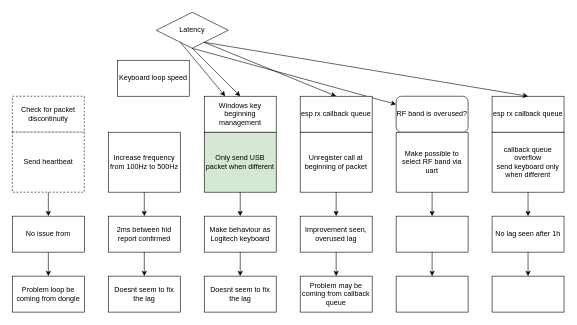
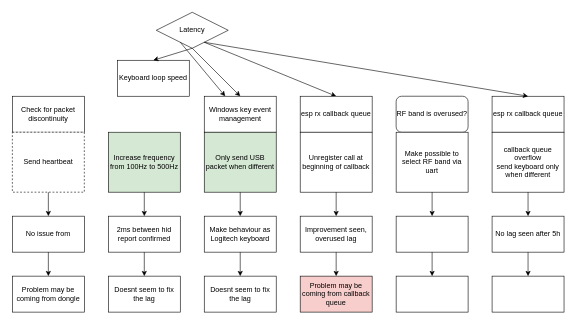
- <mxCell id="8" value="" style="endArrow=classic;html=1;rounded=0;exitX=0.5;exitY=1;exitDx=0;exitDy=0;" parent="1" source="2" target="31" edge="1"><mxGeometry width="50" height="50" relative="1" as="geometry"><mxPoint x="300" y="90" as="sourcePoint" /><mxPoint x="90" y="170" as="targetPoint" /></mxGeometry></mxCell>
+ <mxCell id="8" value="" style="endArrow=classic;html=1;rounded=0;exitX=0.5;exitY=1;exitDx=0;exitDy=0;entryX=0.5;entryY=0;entryDx=0;entryDy=0;" parent="1" source="2" target="4" edge="1"><mxGeometry width="50" height="50" relative="1" as="geometry"><mxPoint x="300" y="90" as="sourcePoint" /><mxPoint x="90" y="170" as="targetPoint" /></mxGeometry></mxCell>
- <mxCell id="3" value="Check for packet discontinuity" style="rounded=0;whiteSpace=wrap;html=1;dashed=1;" parent="1" vertex="1"><mxGeometry x="20" y="160" width="120" height="60" as="geometry" /></mxCell>
+ <mxCell id="3" value="Check for packet discontinuity" style="rounded=0;whiteSpace=wrap;html=1;" parent="1" vertex="1"><mxGeometry x="20" y="160" width="120" height="60" as="geometry" /></mxCell>
- <mxCell id="25" value="Windows key beginning management" style="rounded=0;whiteSpace=wrap;html=1;" parent="1" vertex="1"><mxGeometry x="340" y="160" width="120" height="60" as="geometry" /></mxCell>
+ <mxCell id="25" value="Windows key event management" style="rounded=0;whiteSpace=wrap;html=1;" parent="1" vertex="1"><mxGeometry x="340" y="160" width="120" height="60" as="geometry" /></mxCell>
- <mxCell id="5" value="Increase frequency from 100Hz to 500Hz" style="rounded=0;whiteSpace=wrap;html=1;" parent="1" vertex="1"><mxGeometry x="180" y="220" width="120" height="100" as="geometry" /></mxCell>
+ <mxCell id="5" value="Increase frequency from 100Hz to 500Hz" style="rounded=0;whiteSpace=wrap;html=1;fillColor=#d5e8d4;" parent="1" vertex="1"><mxGeometry x="180" y="220" width="120" height="100" as="geometry" /></mxCell>
- <mxCell id="20" value="Unregister call at beginning of packet" style="rounded=0;whiteSpace=wrap;html=1;" parent="1" vertex="1"><mxGeometry x="500" y="220" width="120" height="100" as="geometry" /></mxCell>
+ <mxCell id="20" value="Unregister call at beginning of callback" style="rounded=0;whiteSpace=wrap;html=1;" parent="1" vertex="1"><mxGeometry x="500" y="220" width="120" height="100" as="geometry" /></mxCell>
- <mxCell id="39" value="No lag seen after 1h" style="rounded=0;whiteSpace=wrap;html=1;" parent="1" vertex="1"><mxGeometry x="820" y="360" width="120" height="60" as="geometry" /></mxCell>
+ <mxCell id="39" value="No lag seen after 5h" style="rounded=0;whiteSpace=wrap;html=1;" parent="1" vertex="1"><mxGeometry x="820" y="360" width="120" height="60" as="geometry" /></mxCell>
- <mxCell id="13" value="Problem loop be coming from dongle" style="rounded=0;whiteSpace=wrap;html=1;" parent="1" vertex="1"><mxGeometry x="20" y="460" width="120" height="60" as="geometry" /></mxCell>
+ <mxCell id="13" value="Problem may be coming from dongle" style="rounded=0;whiteSpace=wrap;html=1;" parent="1" vertex="1"><mxGeometry x="20" y="460" width="120" height="60" as="geometry" /></mxCell>
- <mxCell id="22" value="Problem may be coming from callback queue" style="rounded=0;whiteSpace=wrap;html=1;" parent="1" vertex="1"><mxGeometry x="500" y="460" width="120" height="60" as="geometry" /></mxCell>
+ <mxCell id="22" value="Problem may be coming from callback queue" style="rounded=0;whiteSpace=wrap;html=1;fillColor=#f8cecc;" parent="1" vertex="1"><mxGeometry x="500" y="460" width="120" height="60" as="geometry" /></mxCell>
